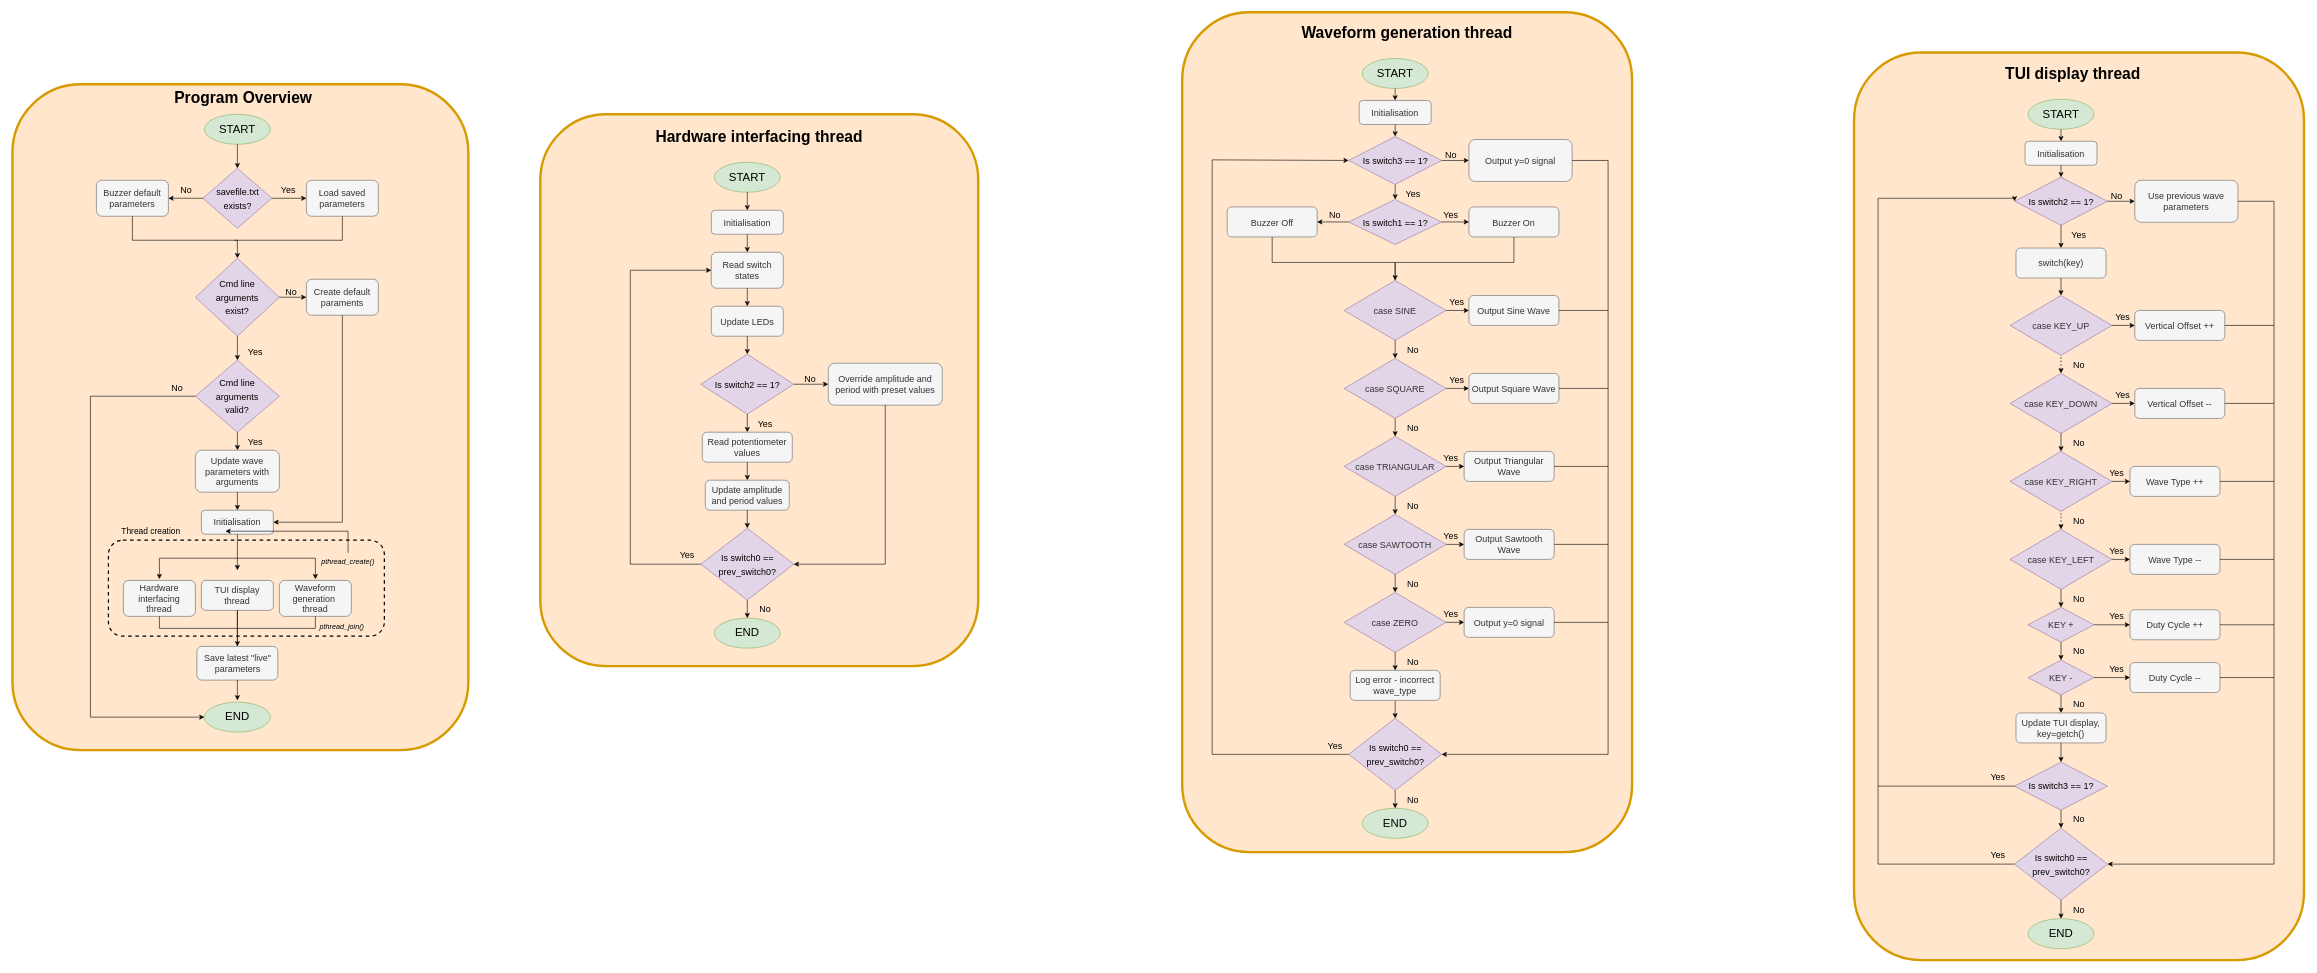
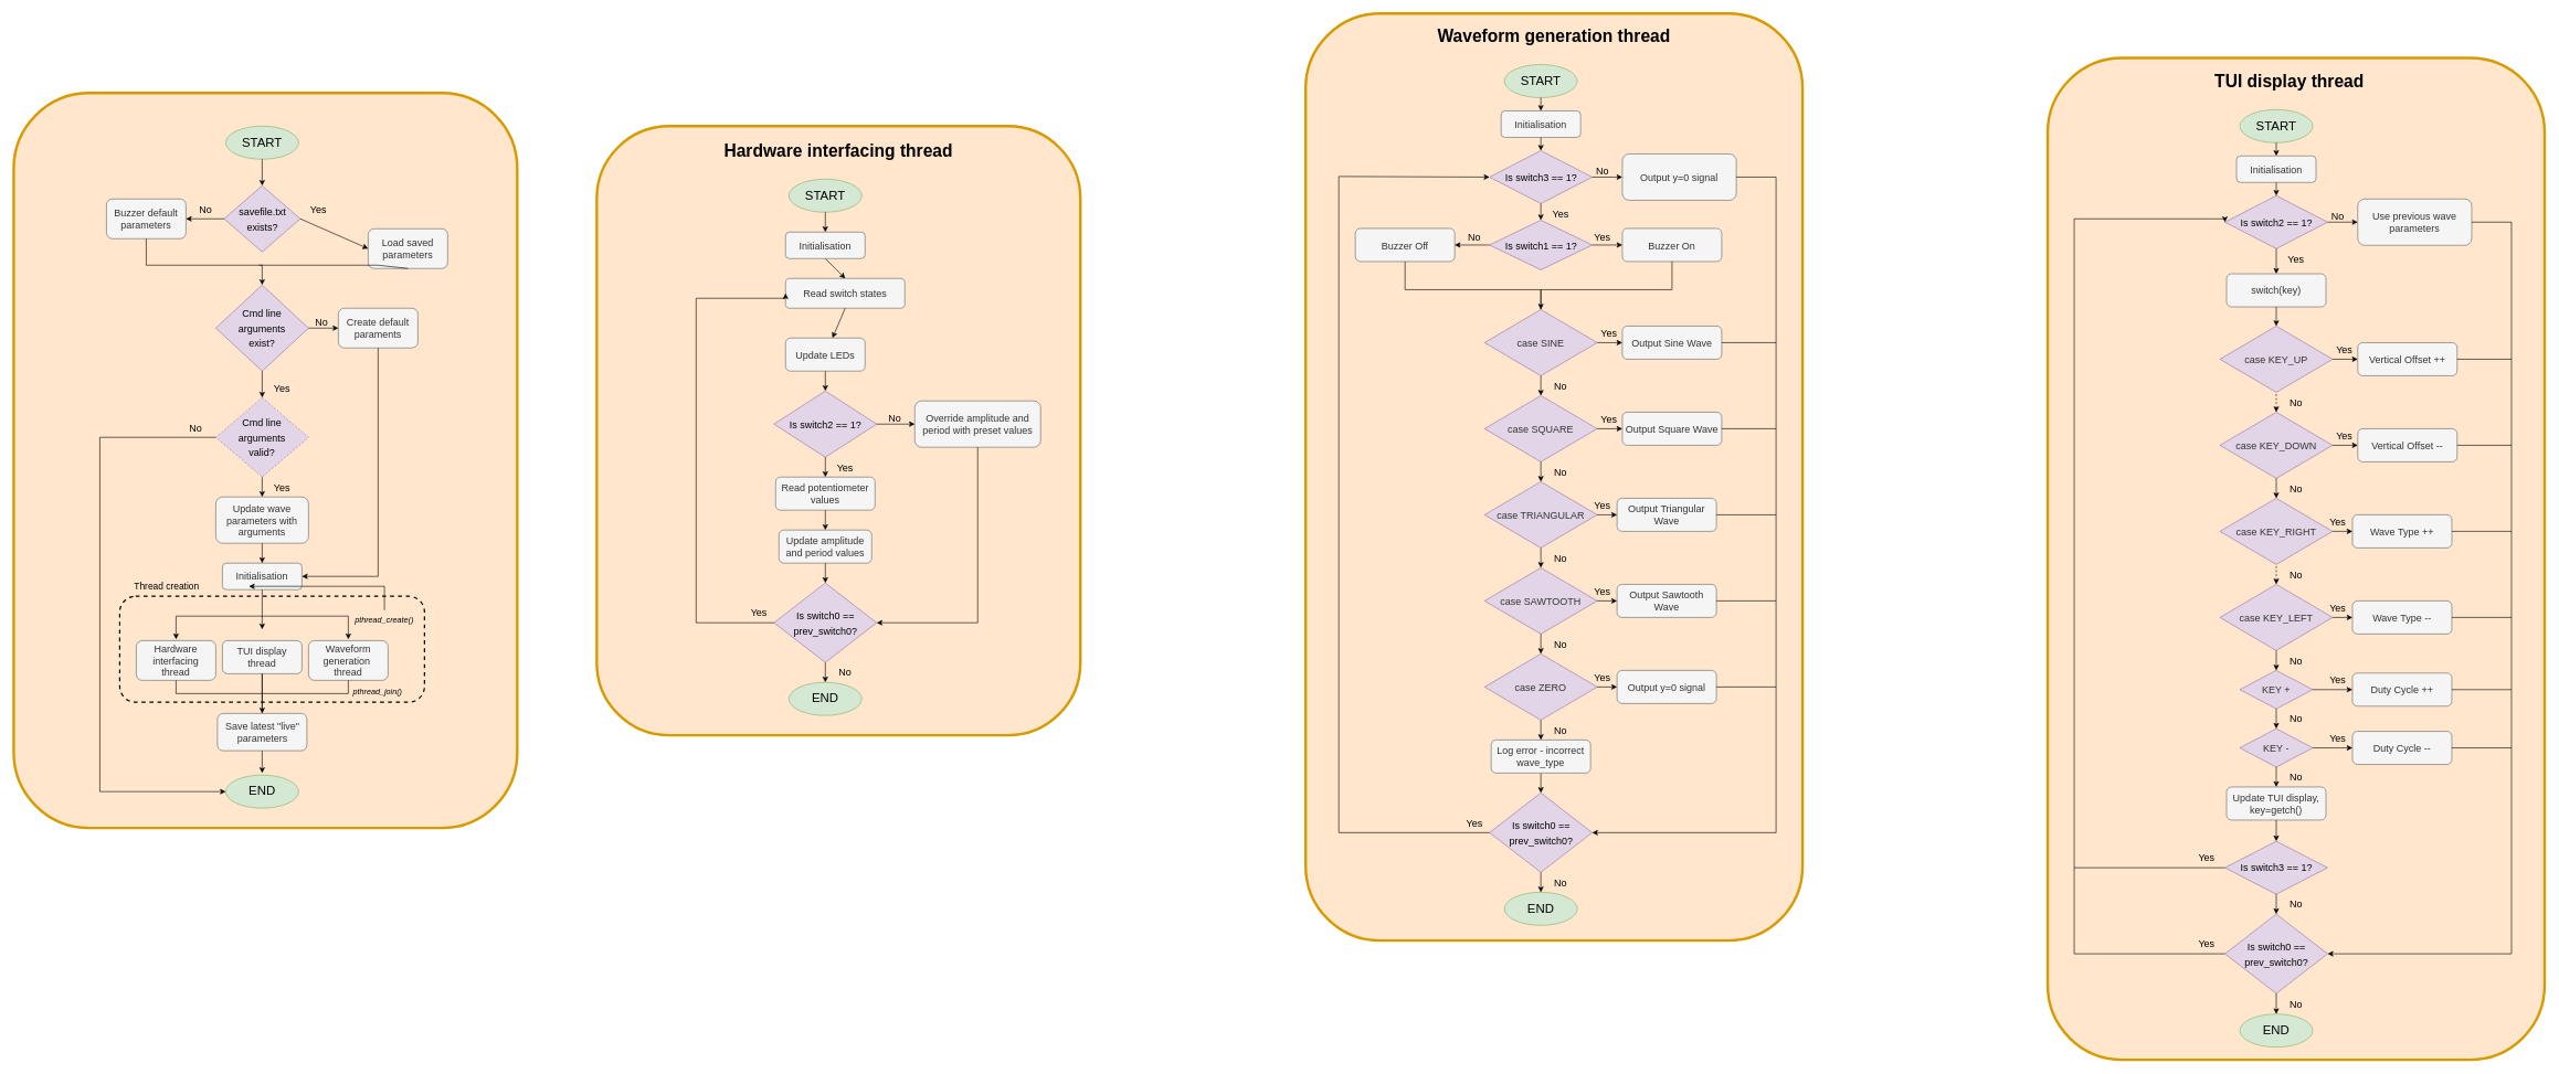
- <mxCell id="47" value="Program Overview" style="text;html=1;strokeColor=none;fillColor=none;align=center;verticalAlign=middle;whiteSpace=wrap;rounded=0;fontSize=26;fontStyle=1" vertex="1" parent="2"><mxGeometry x="10" y="7" width="750" height="30" as="geometry" /></mxCell>
- <mxCell id="10" value="Load saved parameters" style="rounded=1;whiteSpace=wrap;html=1;fontSize=15;fillColor=#f5f5f5;fontColor=#333333;strokeColor=#666666;" vertex="1" parent="2"><mxGeometry x="490" y="160" width="120" height="60" as="geometry" /></mxCell>
+ <mxCell id="10" value="Load saved parameters" style="rounded=1;whiteSpace=wrap;html=1;fontSize=15;fillColor=#f5f5f5;fontColor=#333333;strokeColor=#666666;" vertex="1" parent="2"><mxGeometry x="535" y="205" width="120" height="60" as="geometry" /></mxCell>
- <mxCell id="54" value="Read switch states" style="rounded=1;whiteSpace=wrap;html=1;fontSize=15;fillColor=#f5f5f5;fontColor=#333333;strokeColor=#666666;" vertex="1" parent="48"><mxGeometry x="285" y="230" width="120" height="60" as="geometry" /></mxCell>
+ <mxCell id="54" value="Read switch states" style="rounded=1;whiteSpace=wrap;html=1;fontSize=15;fillColor=#f5f5f5;fontColor=#333333;strokeColor=#666666;" vertex="1" parent="48"><mxGeometry x="285" y="230" width="180" height="45" as="geometry" /></mxCell>
- <mxCell id="23" value="&lt;span style=&quot;font-size: 15px&quot;&gt;Cmd line &lt;br&gt;arguments &lt;br&gt;valid?&lt;/span&gt;" style="rhombus;whiteSpace=wrap;html=1;fontSize=19;fillColor=#e1d5e7;strokeColor=#9673a6;" vertex="1" parent="2"><mxGeometry x="305" y="460" width="140" height="120" as="geometry" /></mxCell>
+ <mxCell id="23" value="&lt;span style=&quot;font-size: 15px&quot;&gt;Cmd line &lt;br&gt;arguments &lt;br&gt;valid?&lt;/span&gt;" style="rhombus;whiteSpace=wrap;html=1;fontSize=19;fillColor=#e1d5e7;strokeColor=#9673a6;dashed=1;" vertex="1" parent="2"><mxGeometry x="305" y="460" width="140" height="120" as="geometry" /></mxCell>
